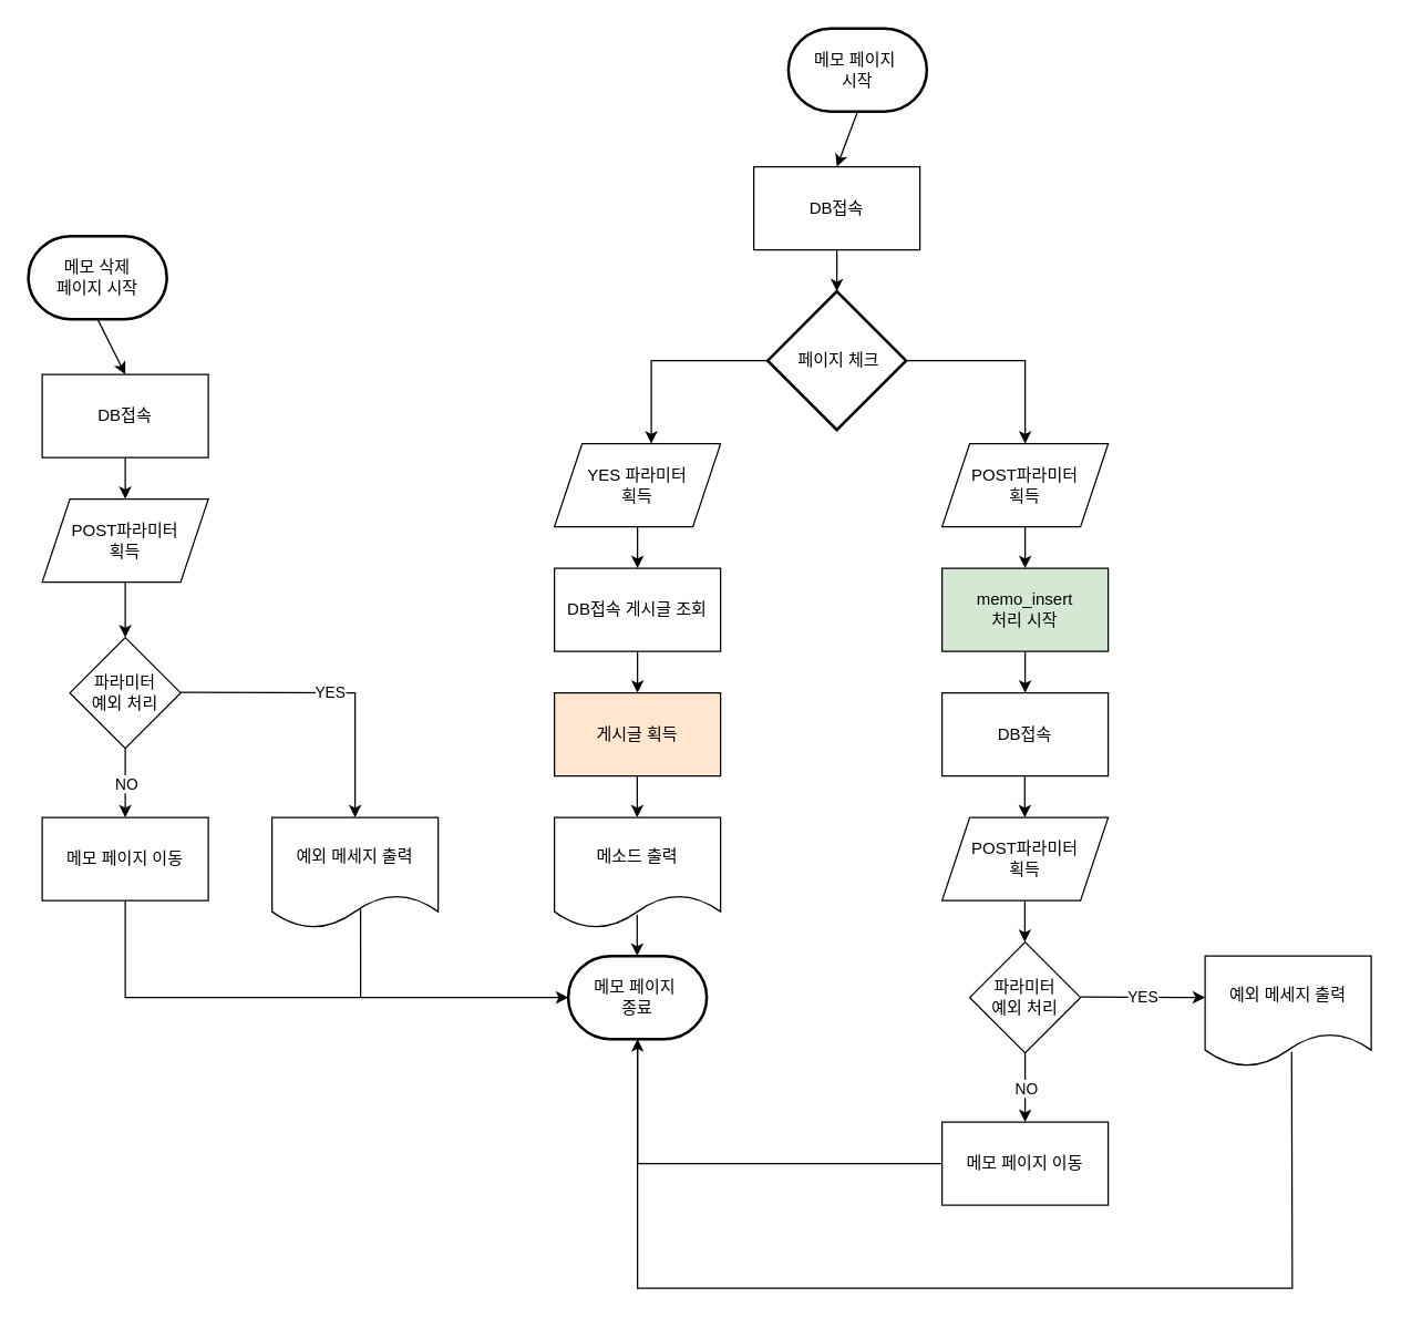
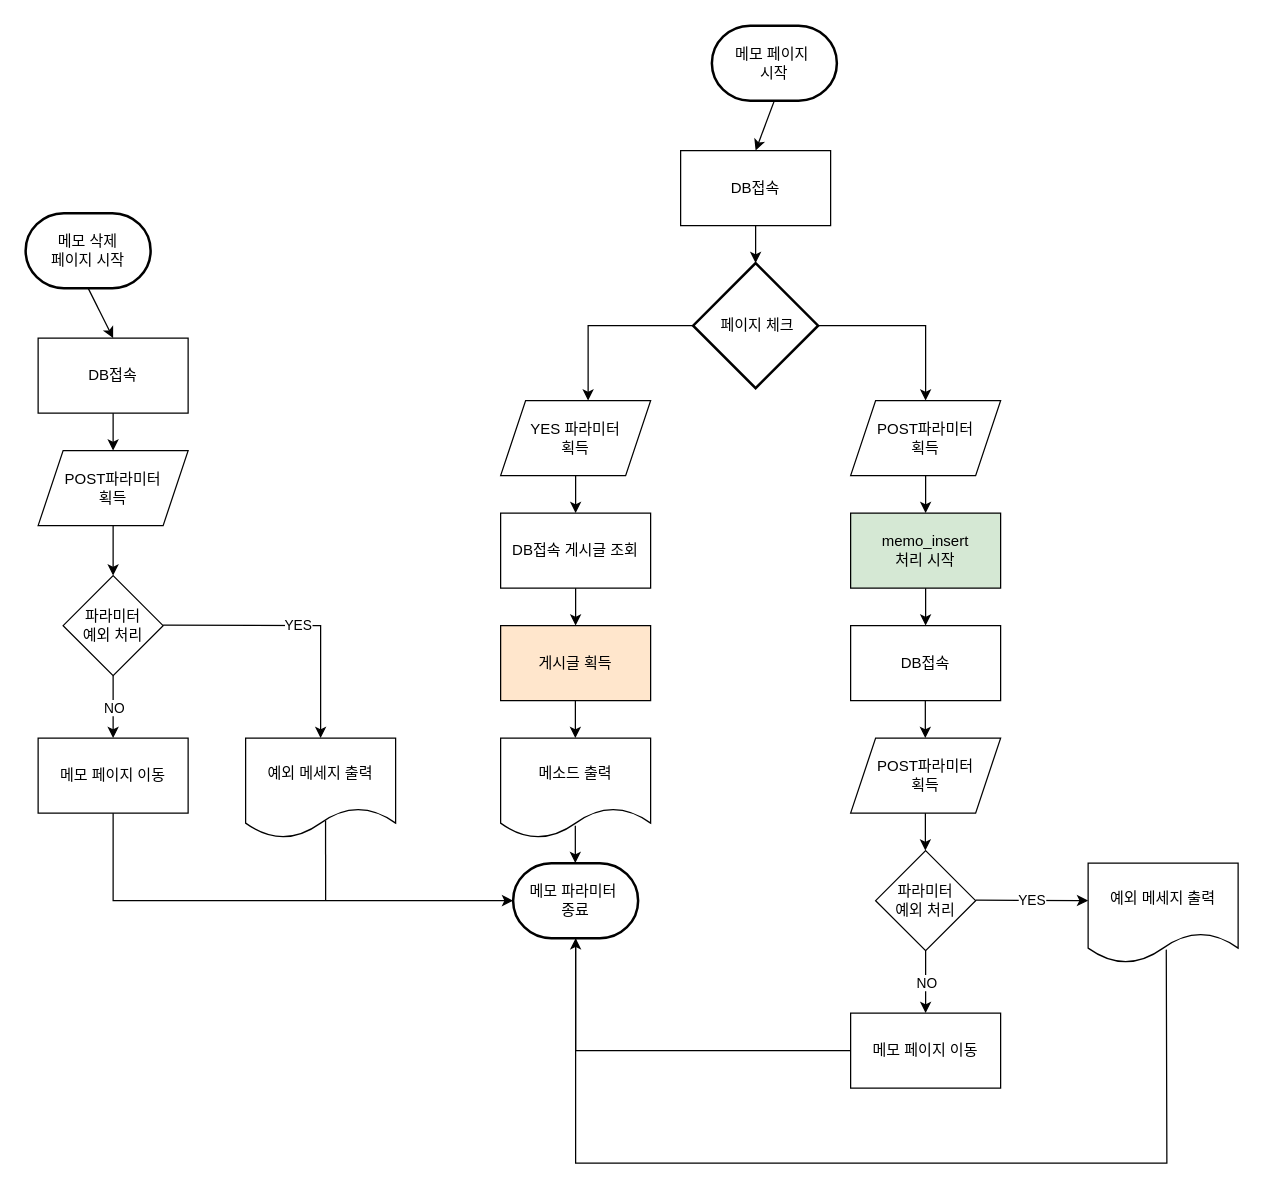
- <mxCell id="17" value="메모 페이지&amp;nbsp;&lt;div&gt;종료&lt;/div&gt;" style="strokeWidth=2;html=1;shape=mxgraph.flowchart.terminator;whiteSpace=wrap;" vertex="1" parent="1"><mxGeometry x="410" y="690" width="100" height="60" as="geometry" /></mxCell>
+ <mxCell id="17" value="메모 파라미터&amp;nbsp;&lt;div&gt;종료&lt;/div&gt;" style="strokeWidth=2;html=1;shape=mxgraph.flowchart.terminator;whiteSpace=wrap;" vertex="1" parent="1"><mxGeometry x="410" y="690" width="100" height="60" as="geometry" /></mxCell>
